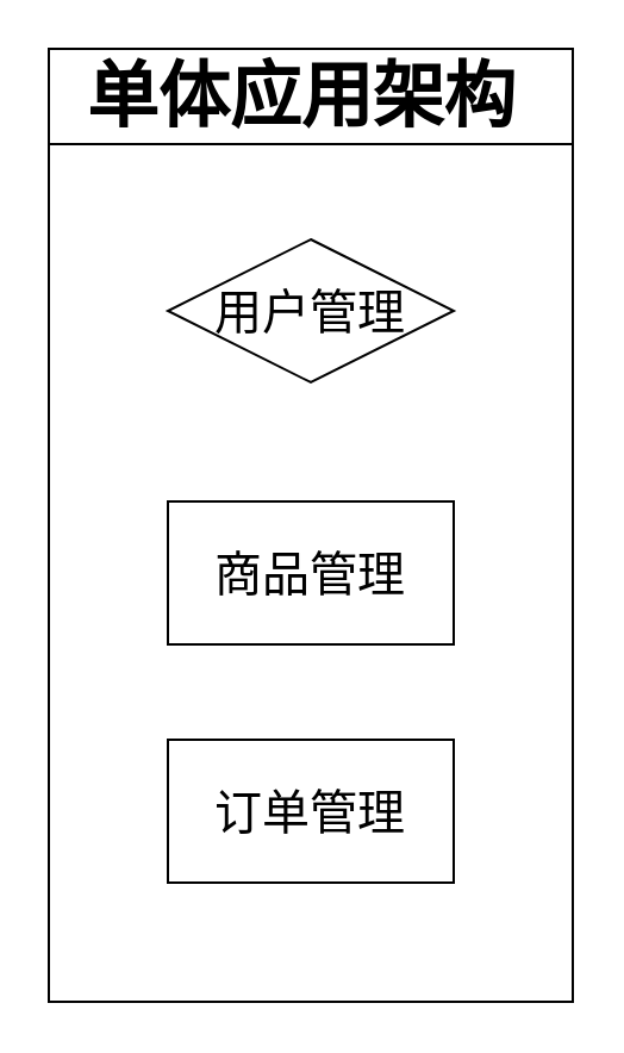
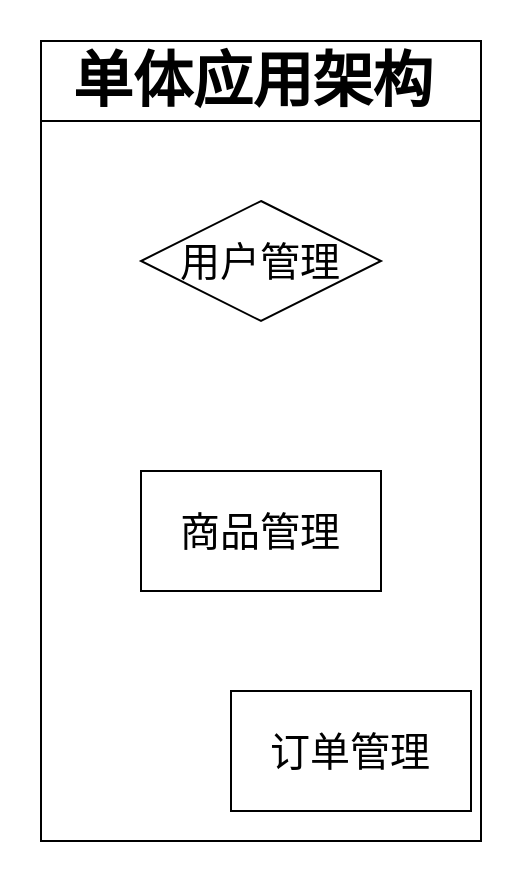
- <mxCell id="4" value="商品管理" style="rounded=0;whiteSpace=wrap;html=1;fontSize=20;" vertex="1" parent="2"><mxGeometry x="50" y="190" width="120" height="60" as="geometry" /></mxCell>
+ <mxCell id="4" value="商品管理" style="rounded=0;whiteSpace=wrap;html=1;fontSize=20;" vertex="1" parent="2"><mxGeometry x="50" y="215" width="120" height="60" as="geometry" /></mxCell>
- <mxCell id="5" value="订单管理" style="rounded=0;whiteSpace=wrap;html=1;fontSize=20;" vertex="1" parent="2"><mxGeometry x="50" y="290" width="120" height="60" as="geometry" /></mxCell>
+ <mxCell id="5" value="订单管理" style="rounded=0;whiteSpace=wrap;html=1;fontSize=20;" vertex="1" parent="2"><mxGeometry x="95" y="325" width="120" height="60" as="geometry" /></mxCell>
